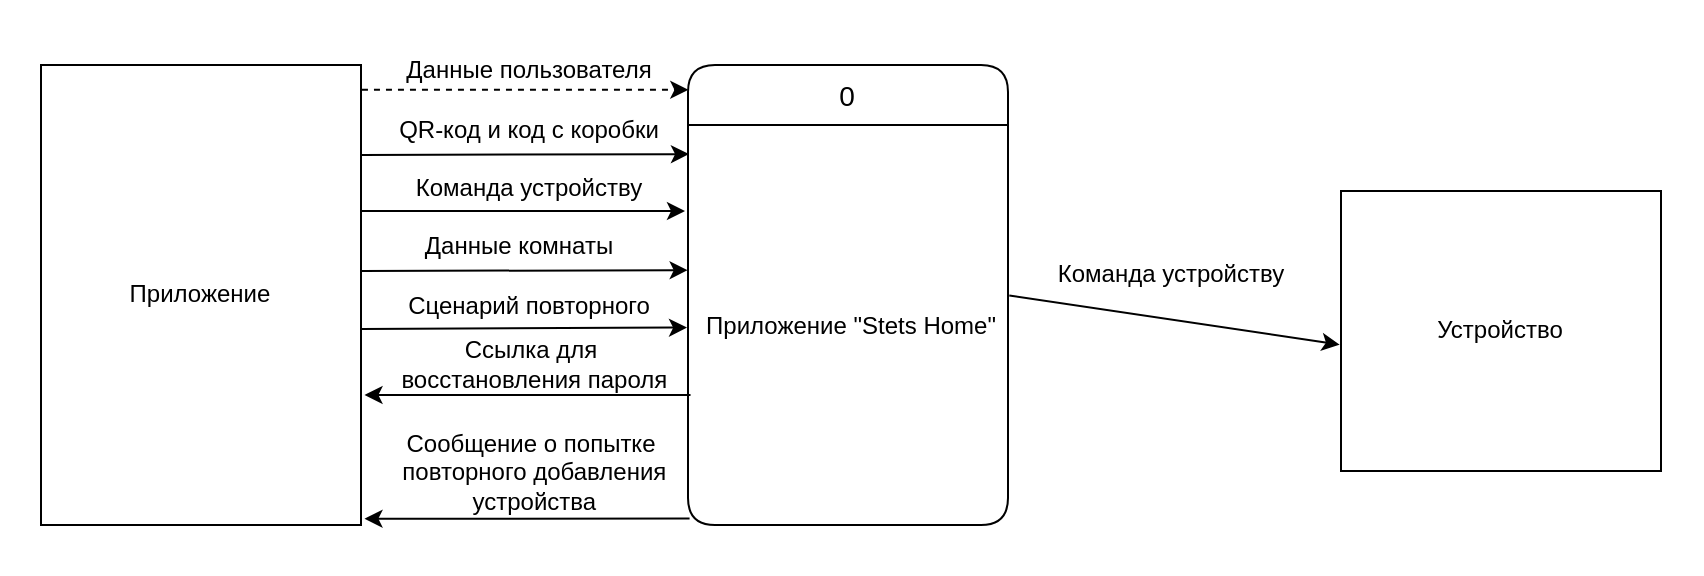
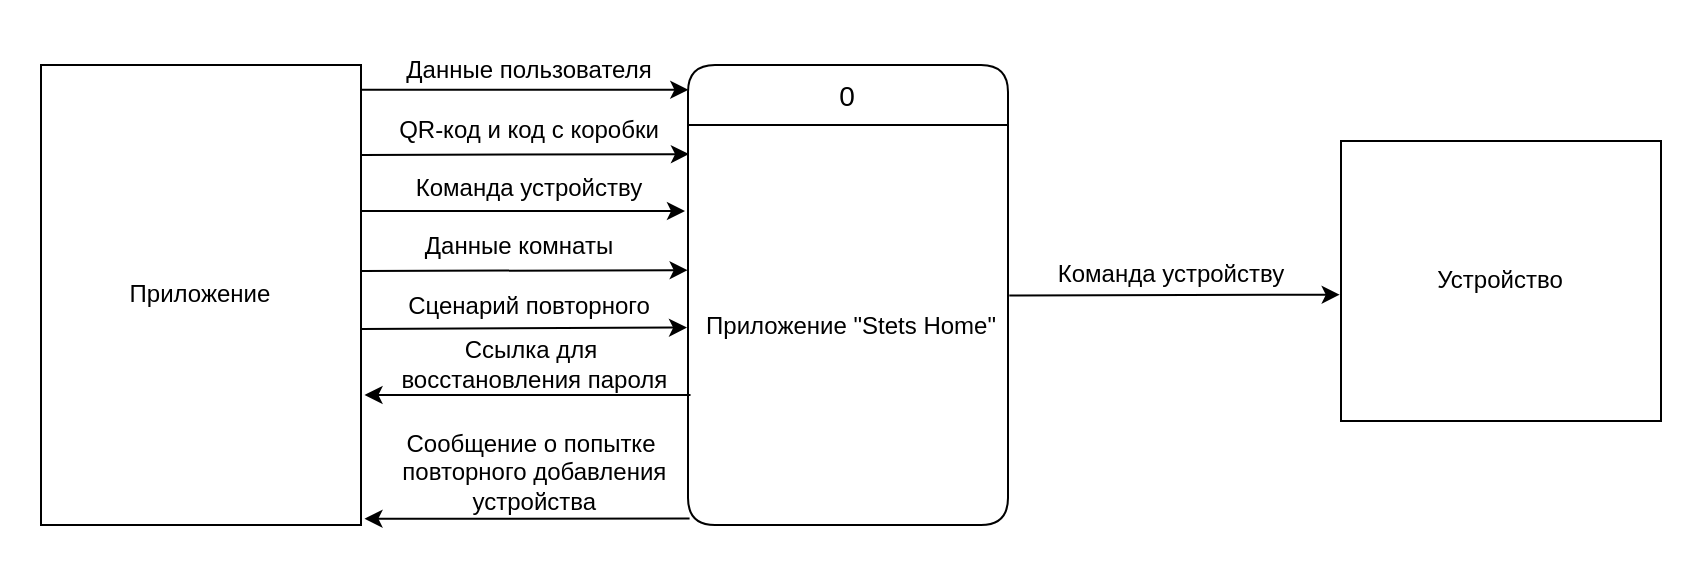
- <mxCell id="6" value="" style="endArrow=classic;html=1;rounded=0;exitX=1.003;exitY=0.054;exitDx=0;exitDy=0;exitPerimeter=0;entryX=0.001;entryY=0.054;entryDx=0;entryDy=0;entryPerimeter=0;dashed=1;" edge="1" parent="1" source="4" target="2"><mxGeometry width="50" height="50" relative="1" as="geometry"><mxPoint x="340" y="122" as="sourcePoint" /><mxPoint x="390" y="72" as="targetPoint" /></mxGeometry></mxCell>
+ <mxCell id="6" value="" style="endArrow=classic;html=1;rounded=0;exitX=1.003;exitY=0.054;exitDx=0;exitDy=0;exitPerimeter=0;entryX=0.001;entryY=0.054;entryDx=0;entryDy=0;entryPerimeter=0;" edge="1" parent="1" source="4" target="2"><mxGeometry width="50" height="50" relative="1" as="geometry"><mxPoint x="340" y="122" as="sourcePoint" /><mxPoint x="390" y="72" as="targetPoint" /></mxGeometry></mxCell>
- <mxCell id="5" value="Устройство" style="html=1;dashed=0;whiteSpace=wrap;" vertex="1" parent="1"><mxGeometry x="670" y="95" width="160" height="140" as="geometry" /></mxCell>
+ <mxCell id="5" value="Устройство" style="html=1;dashed=0;whiteSpace=wrap;" vertex="1" parent="1"><mxGeometry x="670" y="70" width="160" height="140" as="geometry" /></mxCell>
